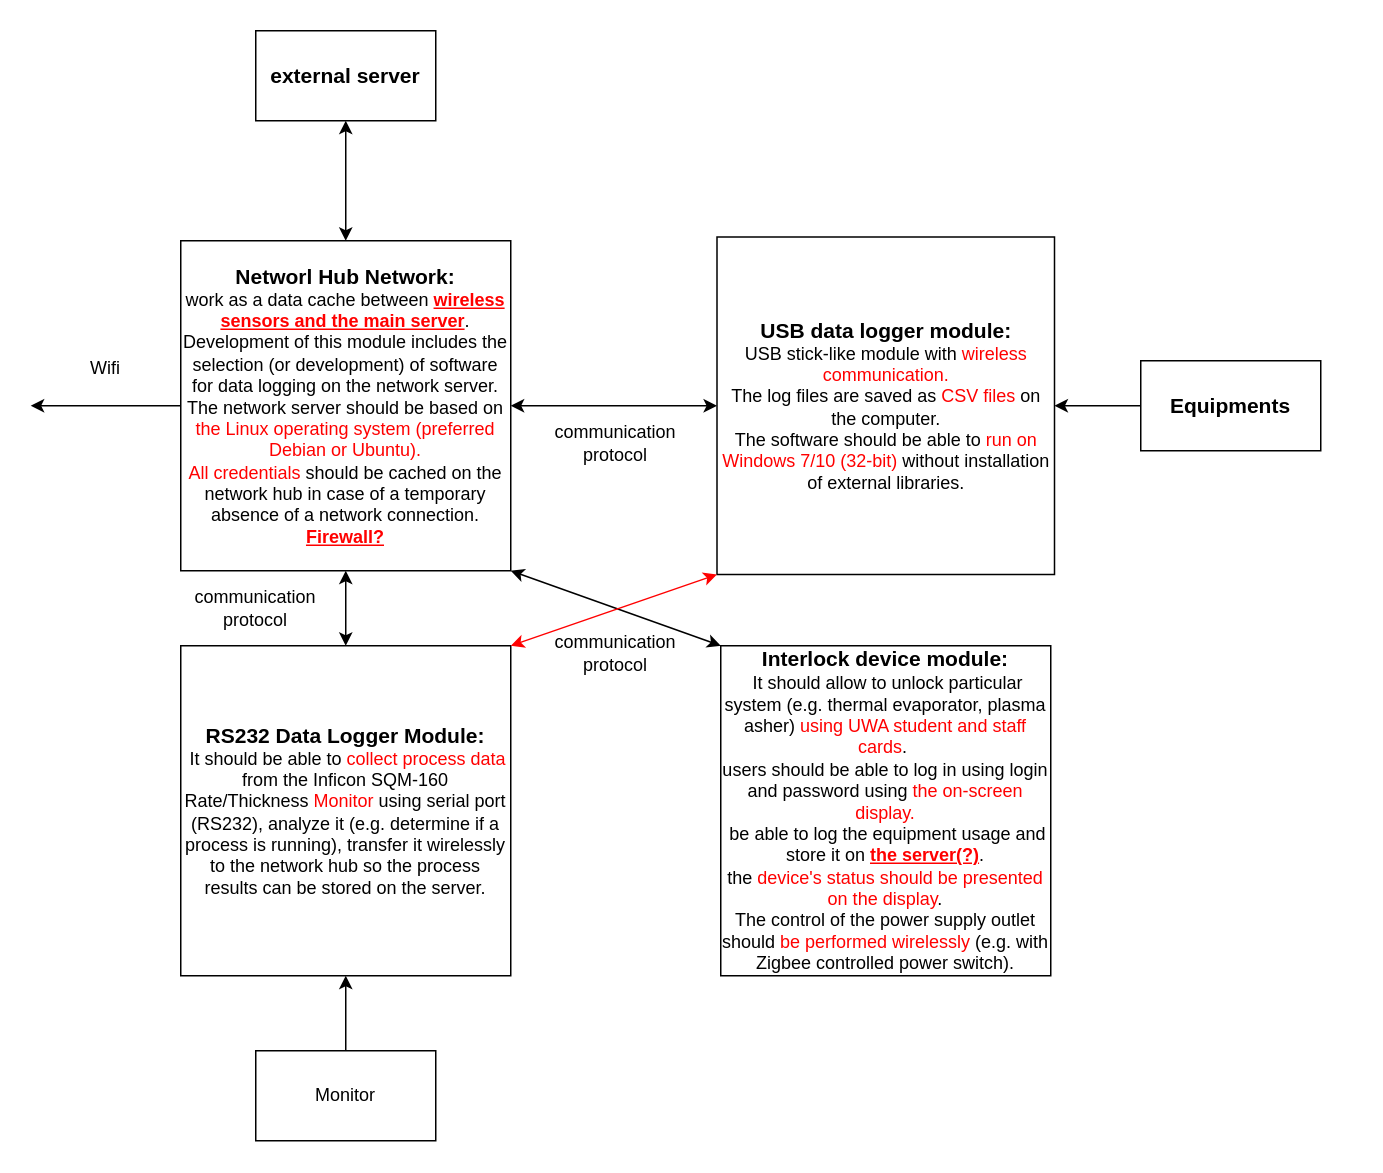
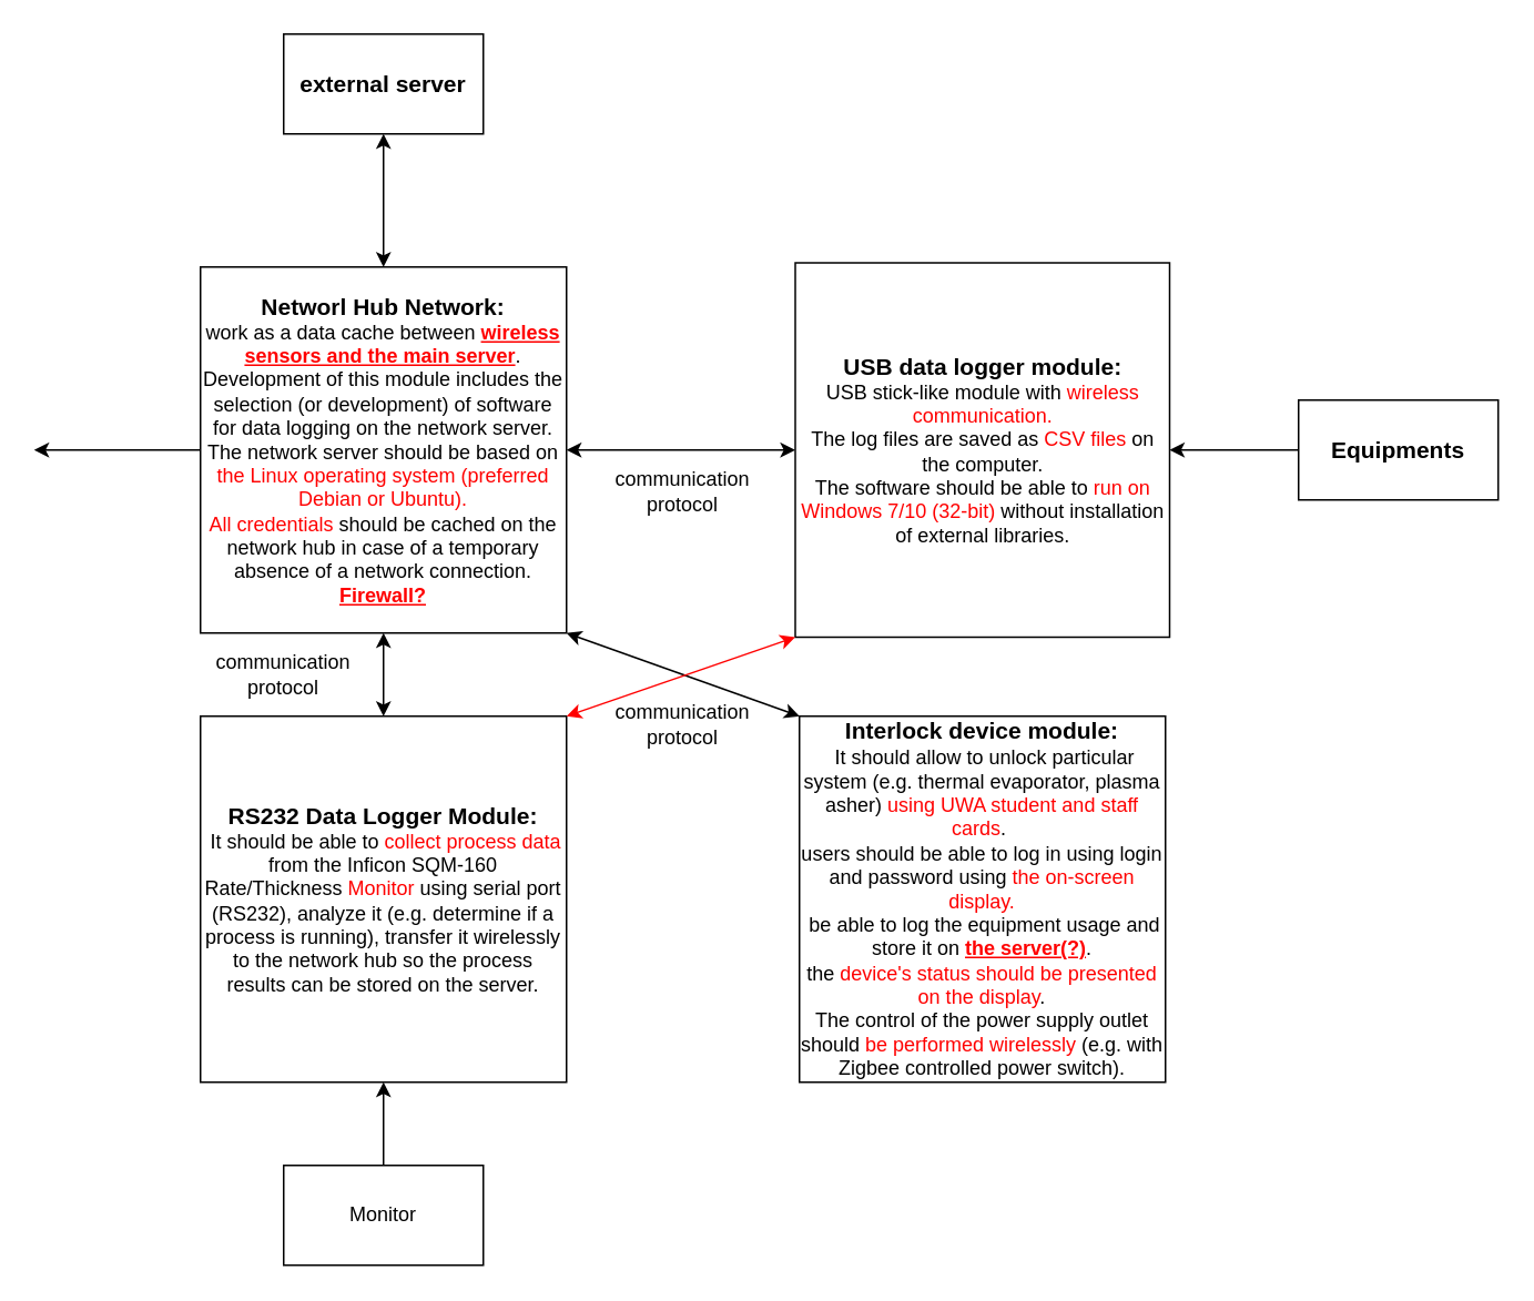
- <mxCell id="9" value="Wifi" style="text;html=1;strokeColor=none;fillColor=none;align=center;verticalAlign=middle;whiteSpace=wrap;rounded=0;" parent="1" vertex="1"><mxGeometry x="40" y="230" width="60" height="30" as="geometry" /></mxCell>
- <mxCell id="20" value="&lt;font style=&quot;font-size: 14px;&quot;&gt;&lt;b&gt;Equipments&lt;/b&gt;&lt;/font&gt;" style="rounded=0;whiteSpace=wrap;html=1;" vertex="1" parent="1"><mxGeometry x="760" y="240" width="120" height="60" as="geometry" /></mxCell>
+ <mxCell id="20" value="&lt;font style=&quot;font-size: 14px;&quot;&gt;&lt;b&gt;Equipments&lt;/b&gt;&lt;/font&gt;" style="rounded=0;whiteSpace=wrap;html=1;" vertex="1" parent="1"><mxGeometry x="780" y="240" width="120" height="60" as="geometry" /></mxCell>
